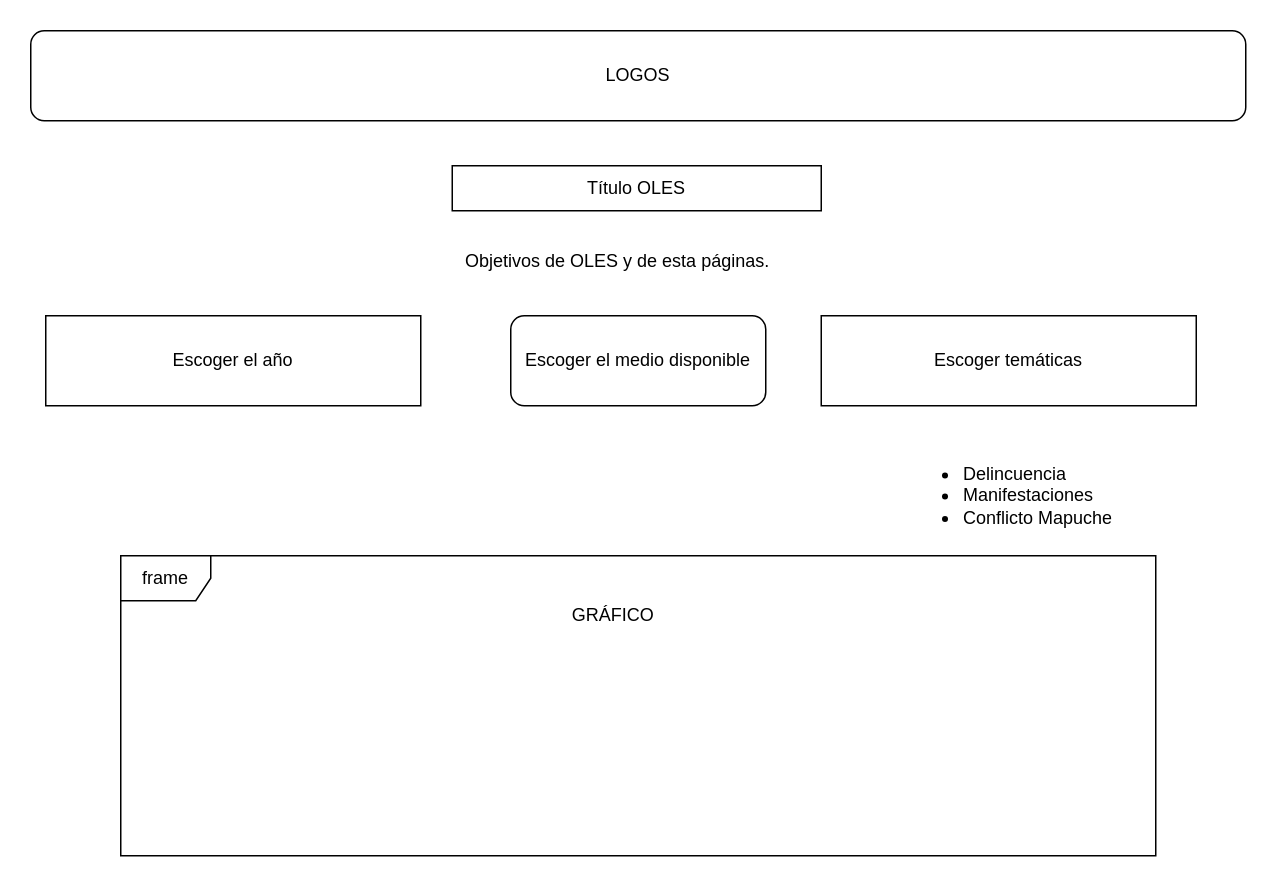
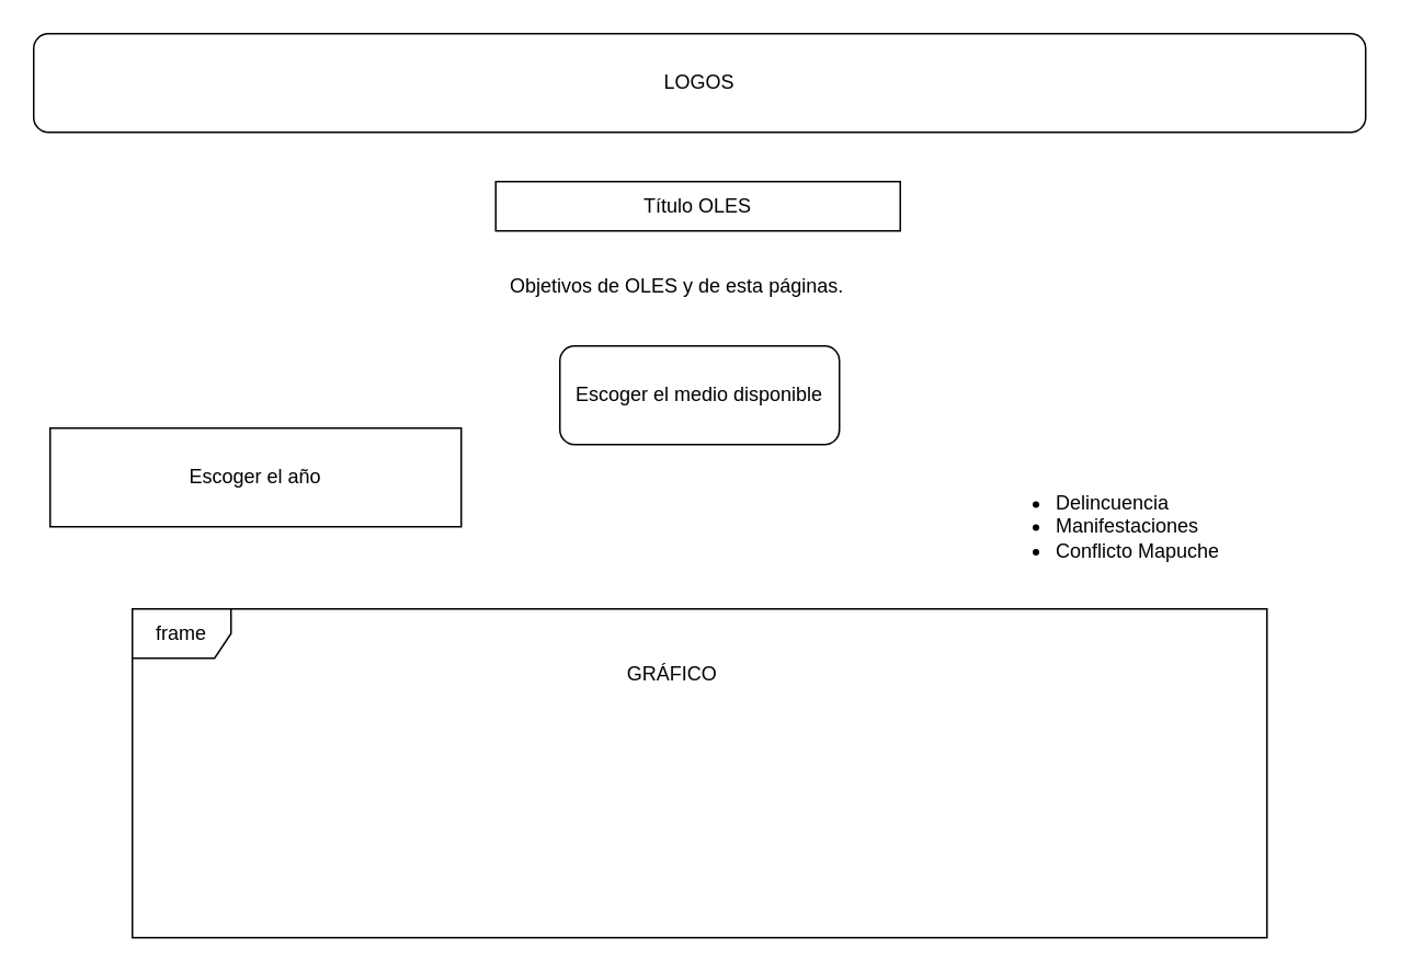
- <mxCell id="5" value="Escoger el año" style="rounded=0;whiteSpace=wrap;html=1;" vertex="1" parent="1"><mxGeometry x="30" y="210" width="250" height="60" as="geometry" /></mxCell>
+ <mxCell id="5" value="Escoger el año" style="rounded=0;whiteSpace=wrap;html=1;" vertex="1" parent="1"><mxGeometry x="30" y="260" width="250" height="60" as="geometry" /></mxCell>
- <mxCell id="6" value="Escoger temáticas" style="rounded=0;whiteSpace=wrap;html=1;" vertex="1" parent="1"><mxGeometry x="547" y="210" width="250" height="60" as="geometry" /></mxCell>
- <mxCell id="7" value="&lt;ul&gt;&lt;li&gt;Delincuencia&lt;/li&gt;&lt;li&gt;Manifestaciones&lt;/li&gt;&lt;li&gt;Conflicto Mapuche&lt;/li&gt;&lt;/ul&gt;" style="text;strokeColor=none;fillColor=none;html=1;whiteSpace=wrap;verticalAlign=middle;overflow=hidden;" vertex="1" parent="1"><mxGeometry x="600" y="290" width="165" height="80" as="geometry" /></mxCell>
+ <mxCell id="7" value="&lt;ul&gt;&lt;li&gt;Delincuencia&lt;/li&gt;&lt;li&gt;Manifestaciones&lt;/li&gt;&lt;li&gt;Conflicto Mapuche&lt;/li&gt;&lt;/ul&gt;" style="text;strokeColor=none;fillColor=none;html=1;whiteSpace=wrap;verticalAlign=middle;overflow=hidden;" vertex="1" parent="1"><mxGeometry x="600" y="280" width="165" height="80" as="geometry" /></mxCell>
